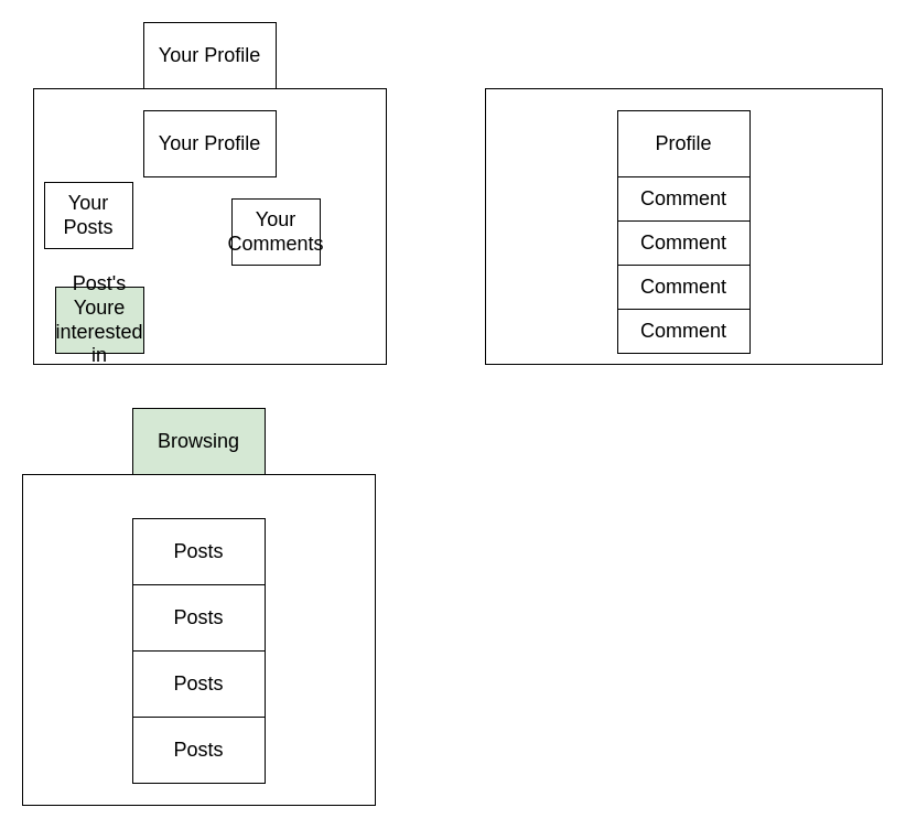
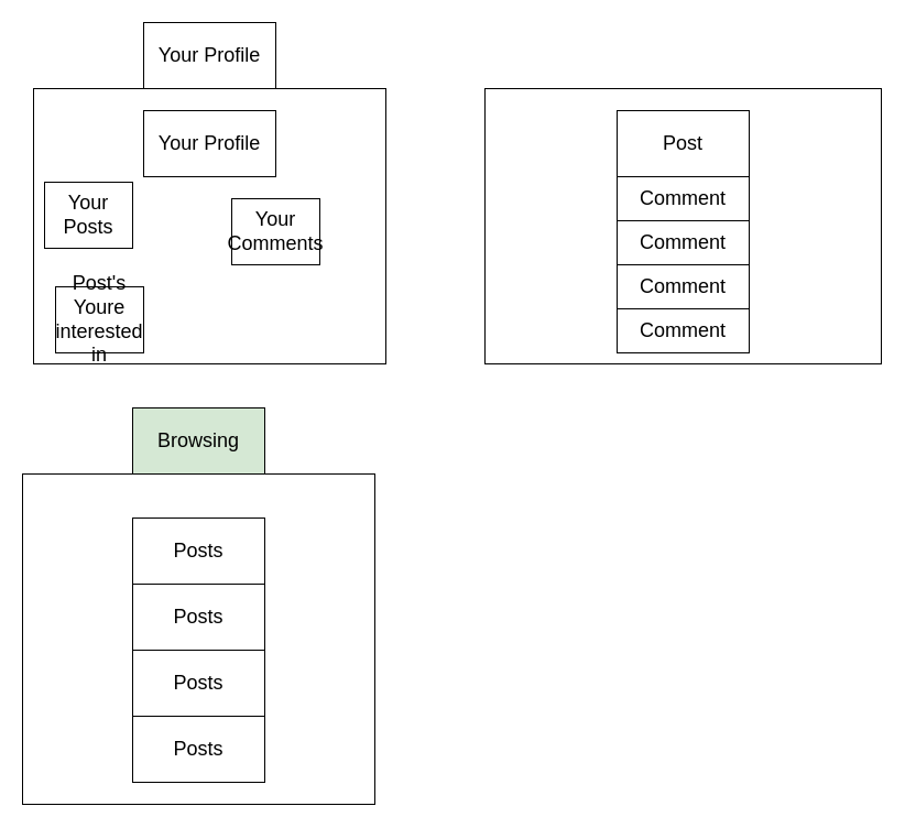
- <mxCell id="15" value="Profile" style="rounded=0;whiteSpace=wrap;html=1;fontSize=18;" vertex="1" parent="1"><mxGeometry x="560" y="100" width="120" height="60" as="geometry" /></mxCell>
+ <mxCell id="15" value="Post" style="rounded=0;whiteSpace=wrap;html=1;fontSize=18;" vertex="1" parent="1"><mxGeometry x="560" y="100" width="120" height="60" as="geometry" /></mxCell>
- <mxCell id="5" value="Post's Youre interested in" style="rounded=0;whiteSpace=wrap;html=1;fontSize=18;fillColor=#d5e8d4;" vertex="1" parent="1"><mxGeometry x="50" y="260" width="80" height="60" as="geometry" /></mxCell>
+ <mxCell id="5" value="Post's Youre interested in" style="rounded=0;whiteSpace=wrap;html=1;fontSize=18;" vertex="1" parent="1"><mxGeometry x="50" y="260" width="80" height="60" as="geometry" /></mxCell>
